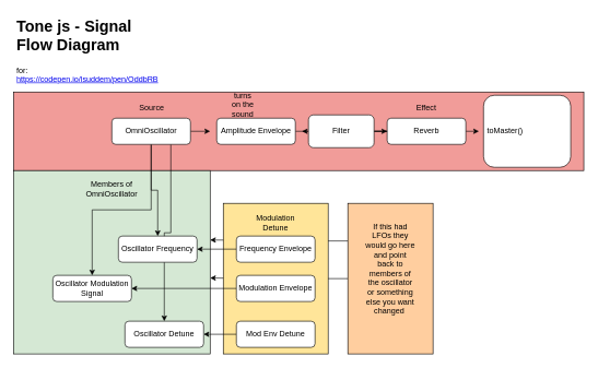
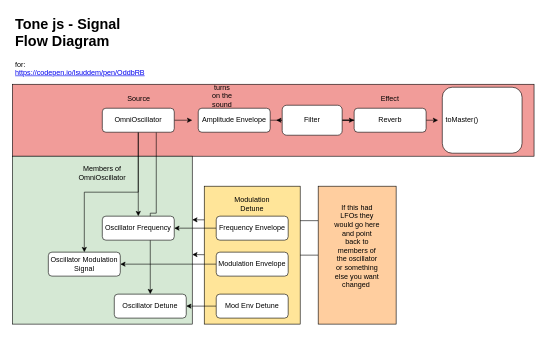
- <mxCell id="13" value="Oscillator Frequency" style="rounded=1;whiteSpace=wrap;html=1;fontSize=12;glass=0;strokeWidth=1;shadow=0;" vertex="1" parent="1"><mxGeometry x="180" y="360" width="120" height="40" as="geometry" /></mxCell>
+ <mxCell id="13" value="Oscillator Frequency" style="rounded=1;whiteSpace=wrap;html=1;fontSize=12;glass=0;strokeWidth=1;shadow=0;" vertex="1" parent="1"><mxGeometry x="170" y="360" width="120" height="40" as="geometry" /></mxCell>
